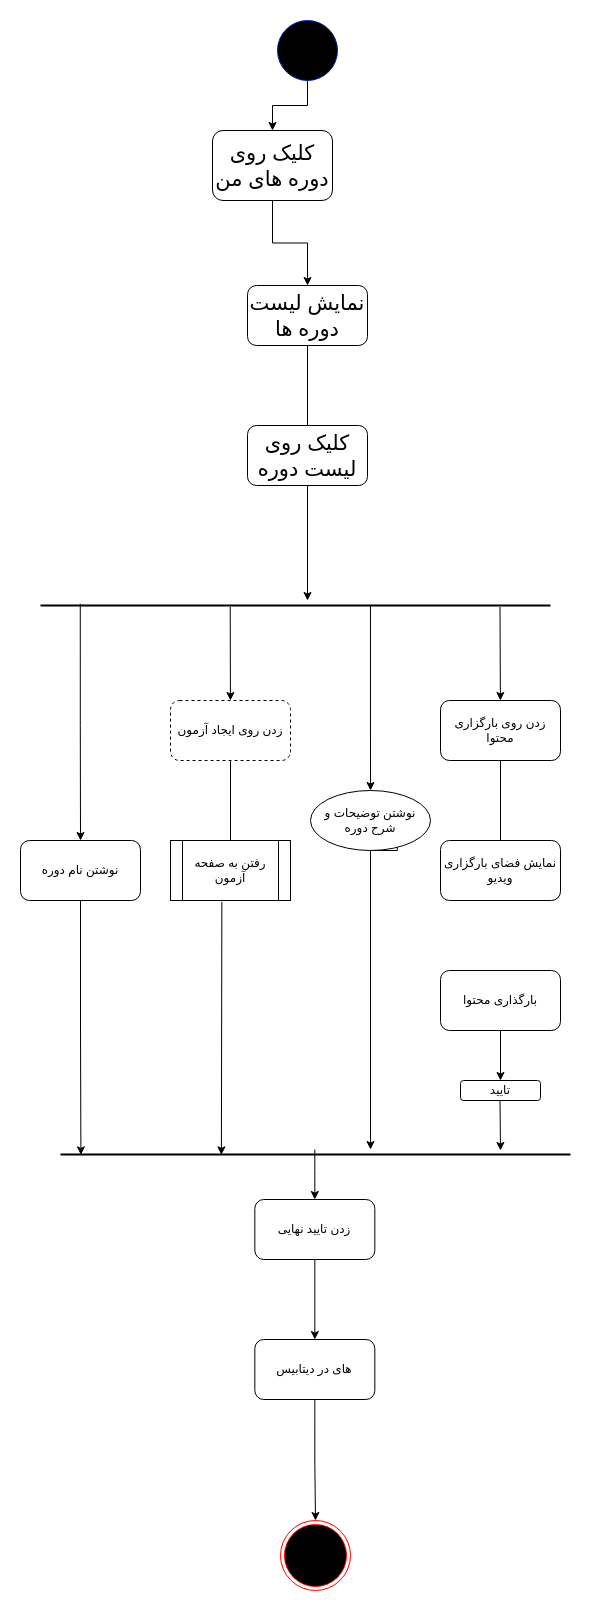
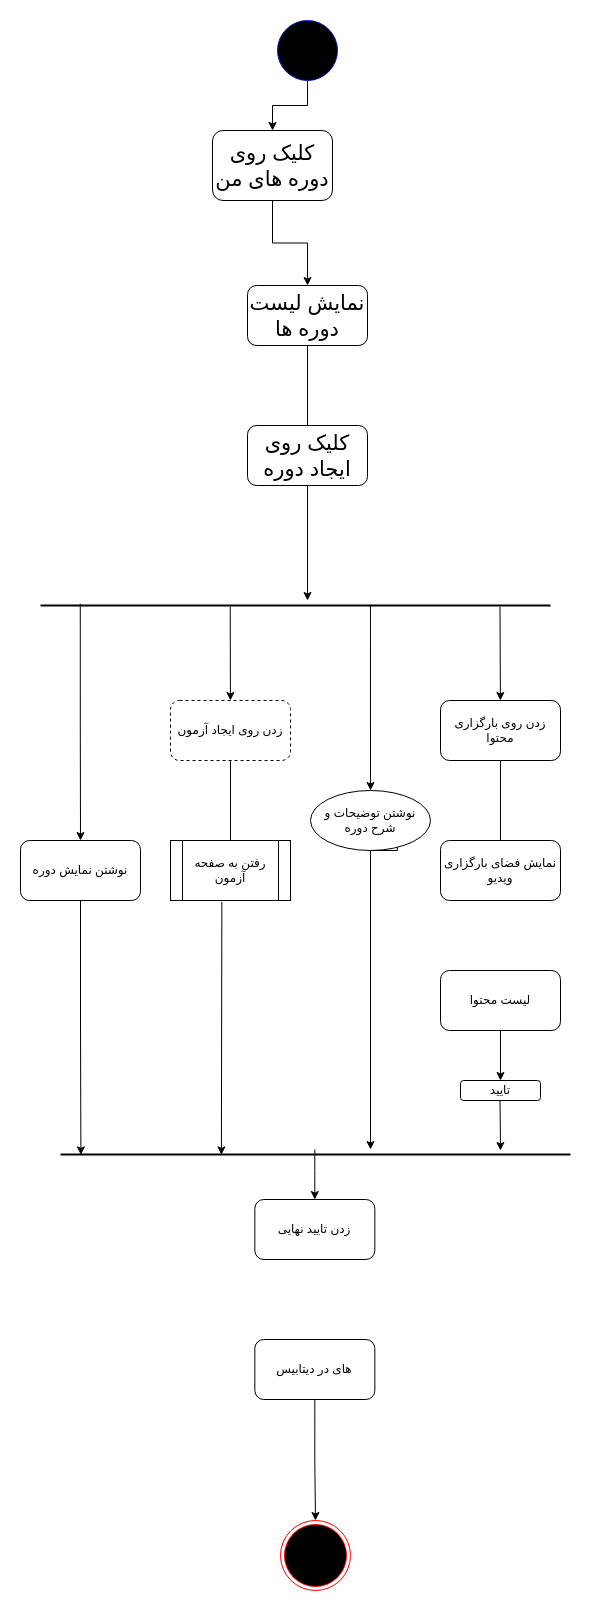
- <mxCell id="10" value="کلیک روی لیست دوره" style="rounded=1;whiteSpace=wrap;html=1;fontSize=21;" parent="1" vertex="1"><mxGeometry x="247" y="425" width="120" height="60" as="geometry" /></mxCell>
+ <mxCell id="10" value="کلیک روی ایجاد دوره" style="rounded=1;whiteSpace=wrap;html=1;fontSize=21;" parent="1" vertex="1"><mxGeometry x="247" y="425" width="120" height="60" as="geometry" /></mxCell>
- <mxCell id="27" value="نوشتن نام دوره" style="rounded=1;whiteSpace=wrap;html=1;" parent="1" vertex="1"><mxGeometry x="20" y="840" width="120" height="60" as="geometry" /></mxCell>
+ <mxCell id="27" value="نوشتن نمایش دوره" style="rounded=1;whiteSpace=wrap;html=1;" parent="1" vertex="1"><mxGeometry x="20" y="840" width="120" height="60" as="geometry" /></mxCell>
- <mxCell id="22" value="بارگذاری محتوا" style="whiteSpace=wrap;html=1;rounded=1;" parent="1" vertex="1"><mxGeometry x="440" y="970" width="120" height="60" as="geometry" /></mxCell>
+ <mxCell id="22" value="لیست محتوا" style="whiteSpace=wrap;html=1;rounded=1;" parent="1" vertex="1"><mxGeometry x="440" y="970" width="120" height="60" as="geometry" /></mxCell>
- <mxCell id="33" value="" style="edgeStyle=orthogonalEdgeStyle;rounded=0;orthogonalLoop=1;jettySize=auto;html=1;" edge="1" parent="1" source="34" target="36"><mxGeometry relative="1" as="geometry" /></mxCell>
